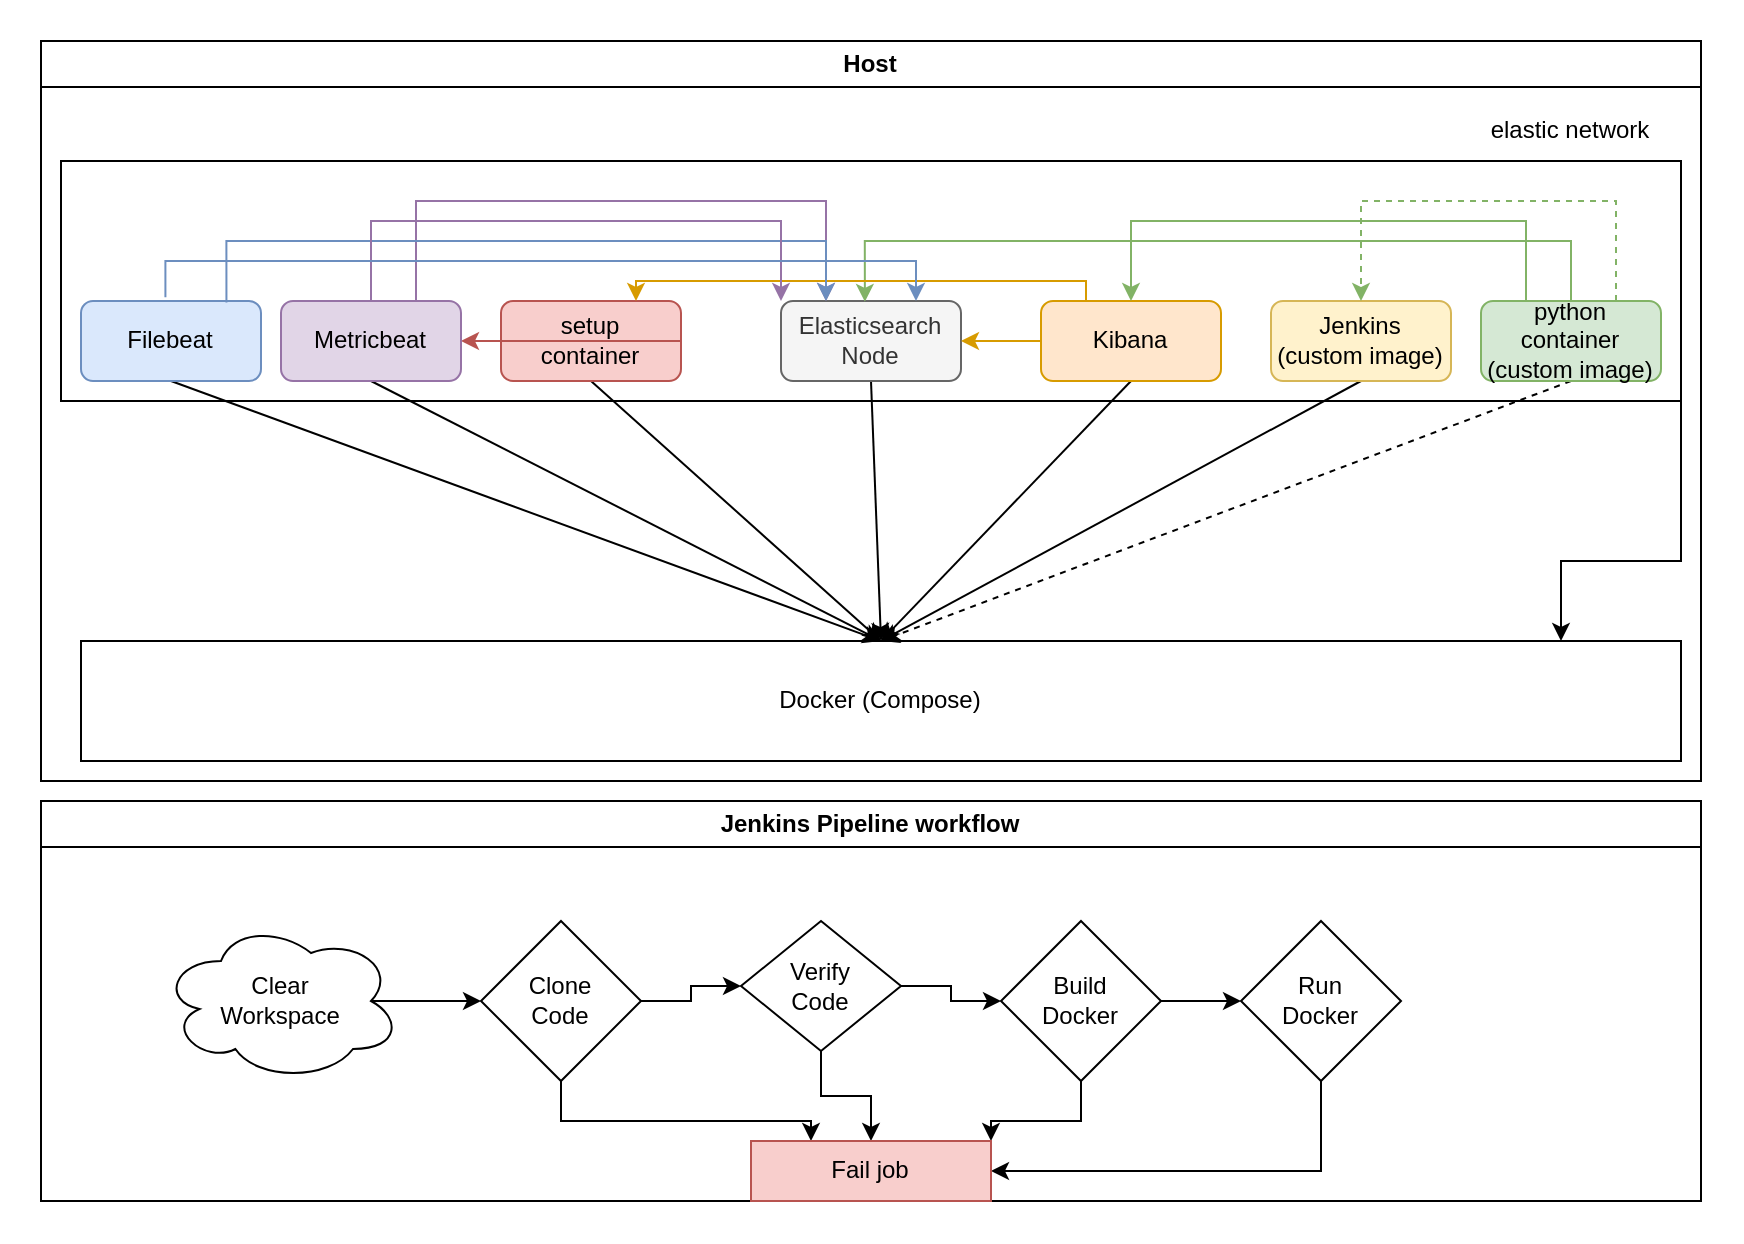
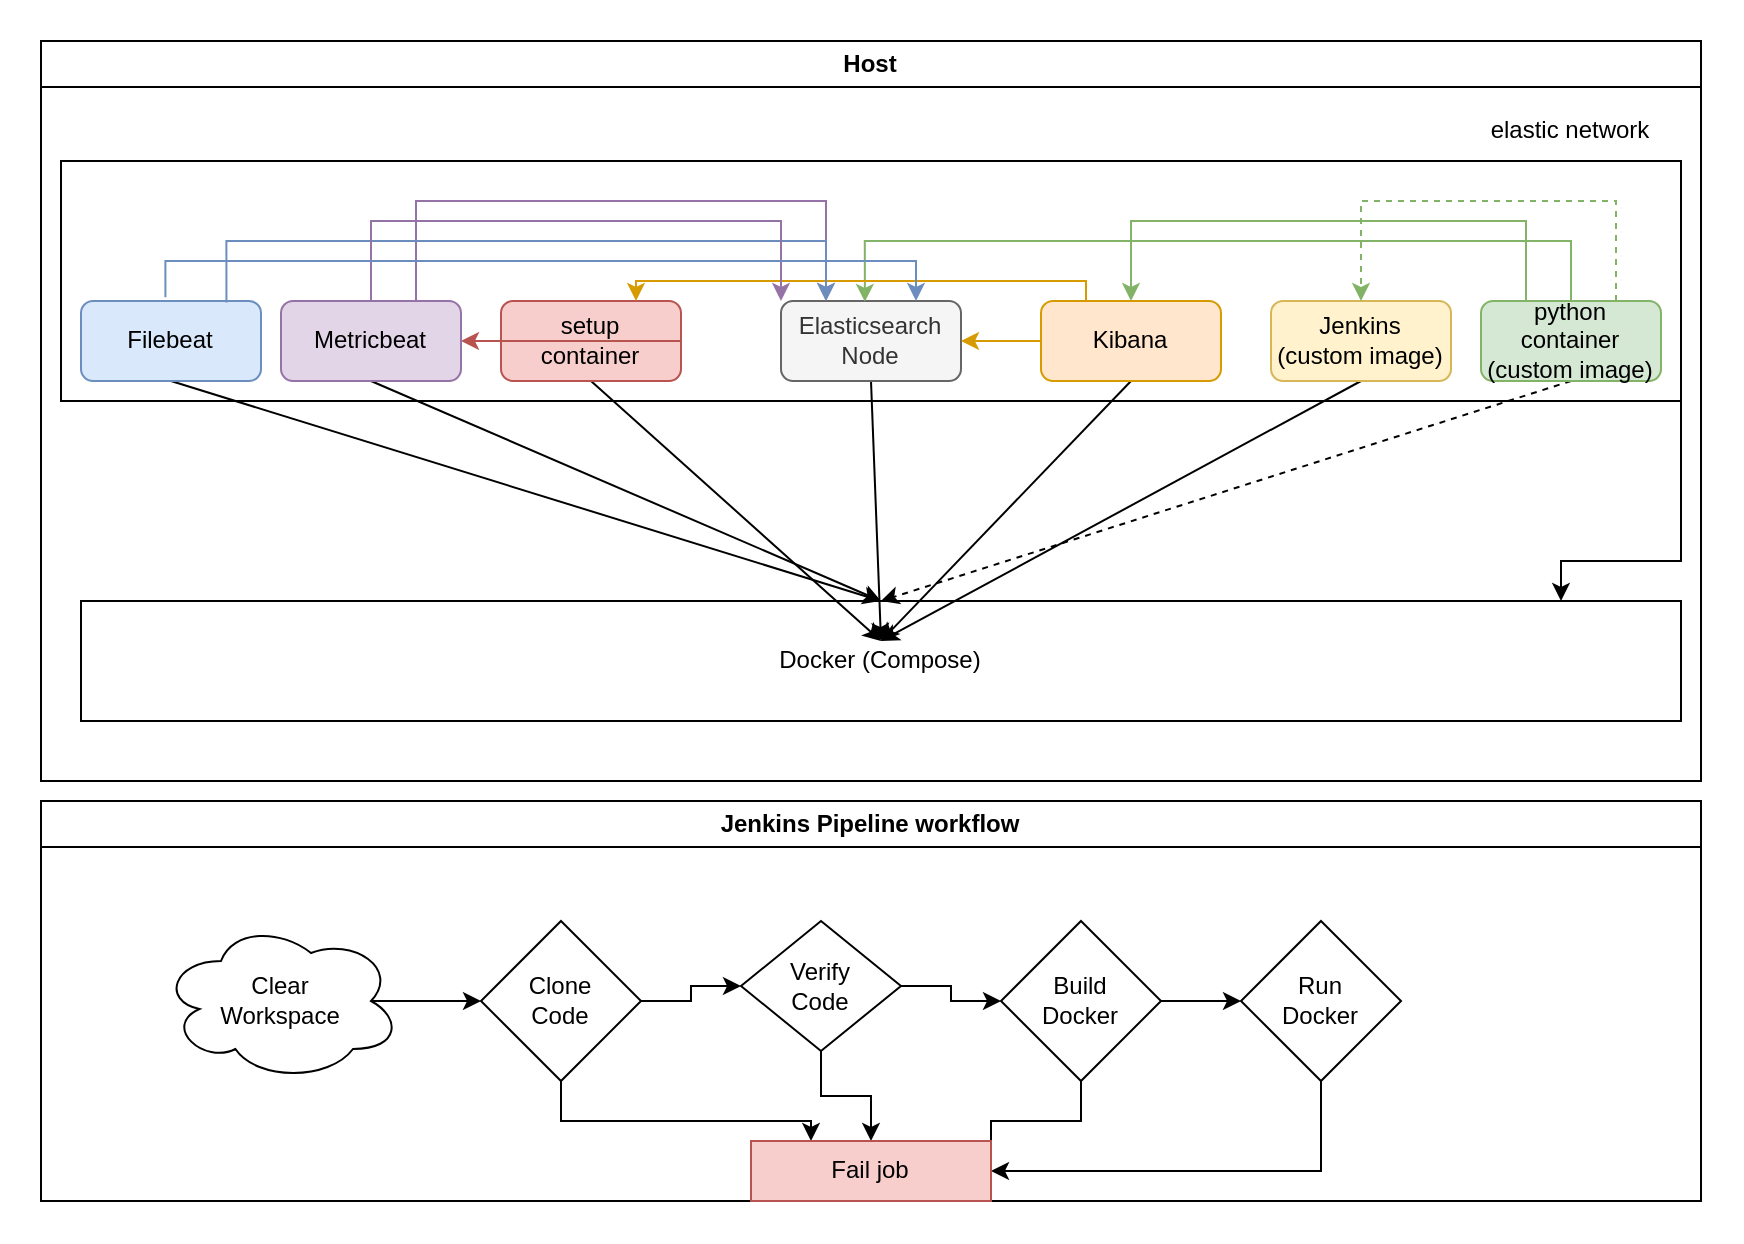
- <mxCell id="4" value="Docker (Compose)" style="rounded=0;whiteSpace=wrap;html=1;" vertex="1" parent="2"><mxGeometry x="20" y="300" width="800" height="60" as="geometry" /></mxCell>
+ <mxCell id="4" value="Docker (Compose)" style="rounded=0;whiteSpace=wrap;html=1;" vertex="1" parent="2"><mxGeometry x="20" y="280" width="800" height="60" as="geometry" /></mxCell>
- <mxCell id="36" style="edgeStyle=orthogonalEdgeStyle;rounded=0;orthogonalLoop=1;jettySize=auto;html=1;exitX=0.5;exitY=1;exitDx=0;exitDy=0;entryX=1;entryY=0;entryDx=0;entryDy=0;" edge="1" parent="31" source="37" target="45"><mxGeometry relative="1" as="geometry" /></mxCell>
+ <mxCell id="36" style="edgeStyle=orthogonalEdgeStyle;rounded=0;orthogonalLoop=1;jettySize=auto;html=1;exitX=0.5;exitY=1;exitDx=0;exitDy=0;entryX=1;entryY=0;entryDx=0;entryDy=0;endArrow=none;" edge="1" parent="31" source="37" target="45"><mxGeometry relative="1" as="geometry" /></mxCell>
